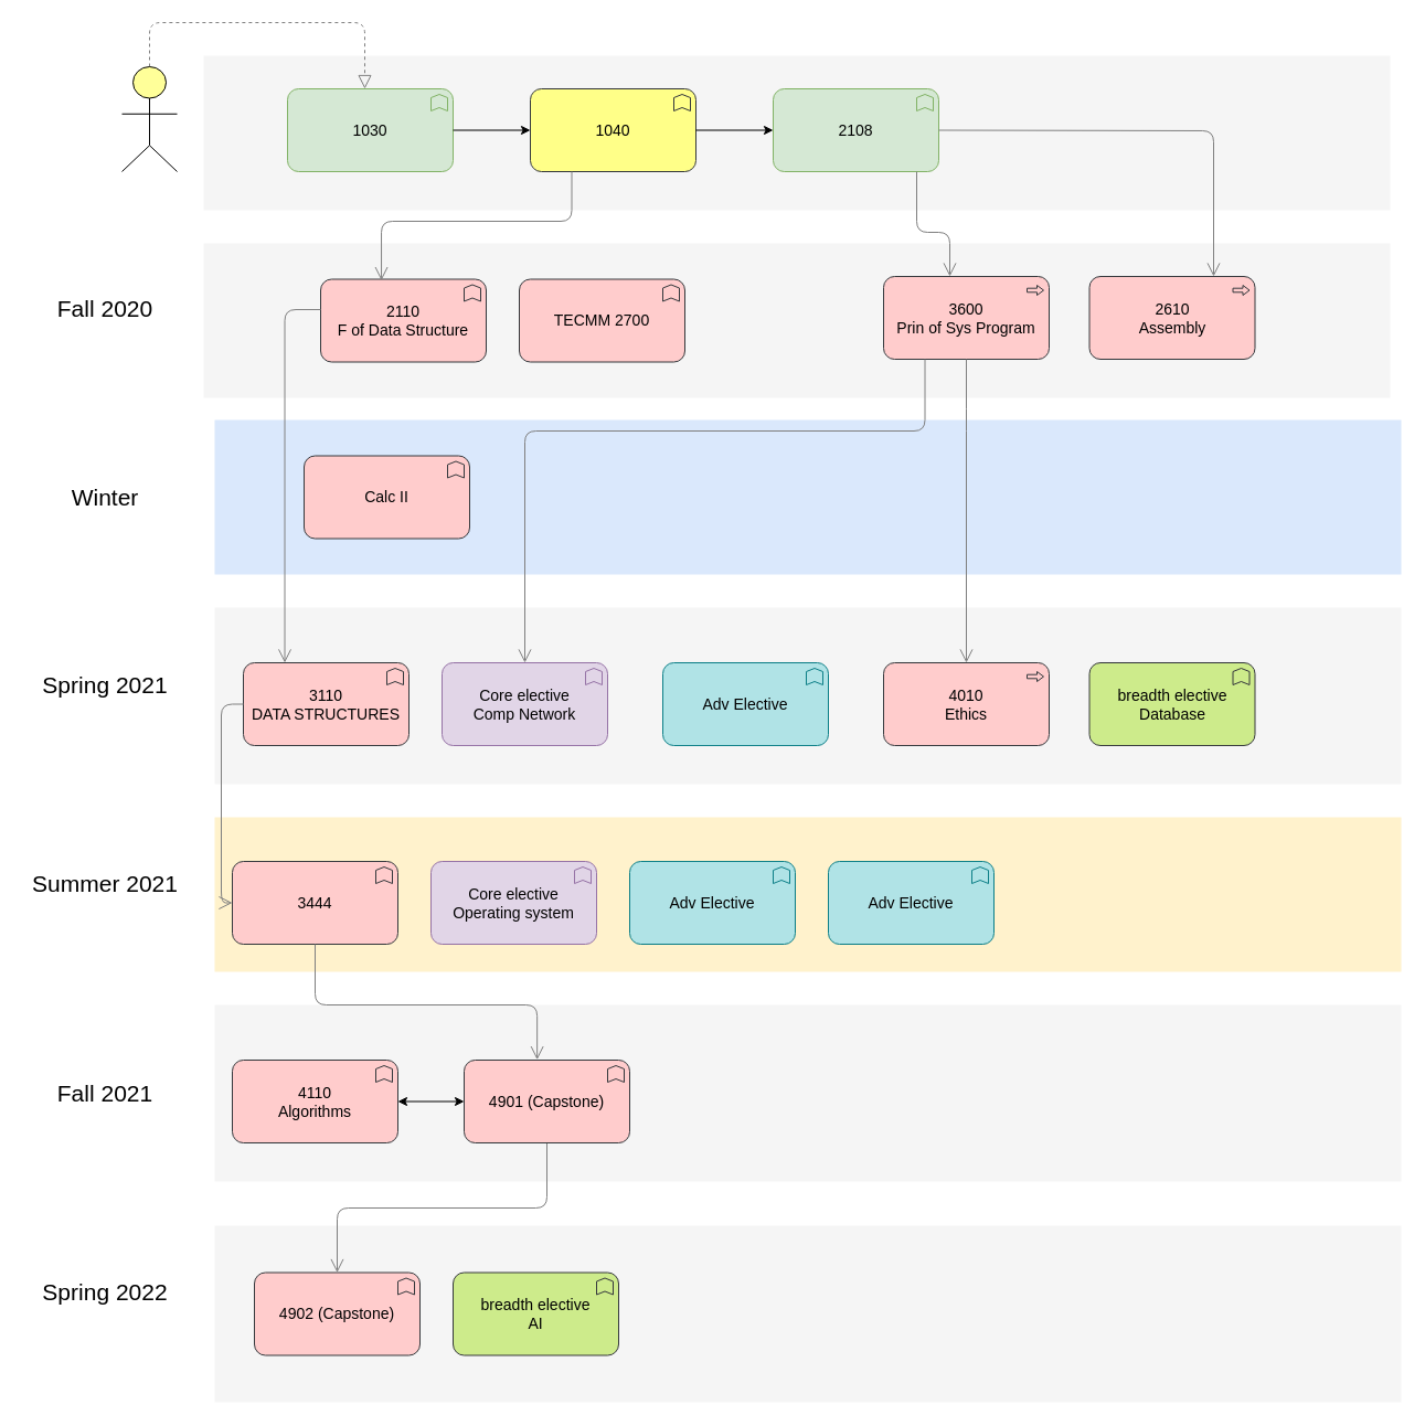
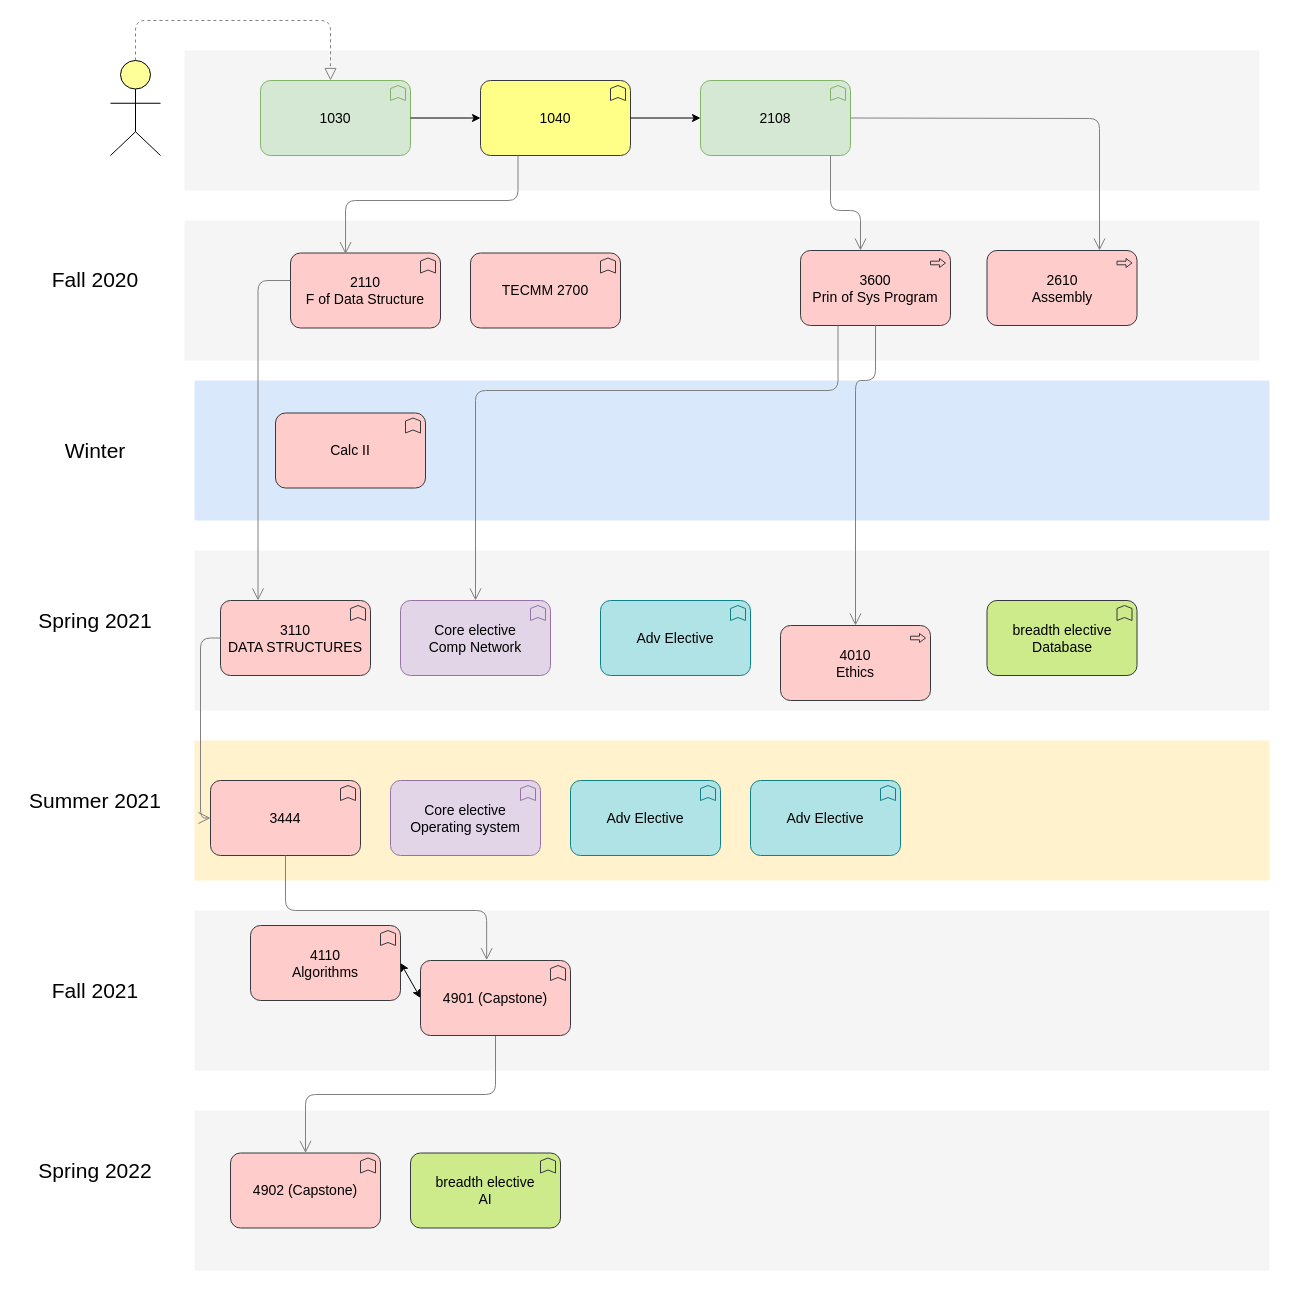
- <mxCell id="26" value="4010&lt;br&gt;Ethics" style="html=1;whiteSpace=wrap;fillColor=#ffcccc;shape=mxgraph.archimate3.application;appType=proc;archiType=rounded;fontSize=14;strokeColor=#36393d;" parent="1" vertex="1"><mxGeometry x="800" y="600" width="150" height="75" as="geometry" /></mxCell>
+ <mxCell id="26" value="4010&lt;br&gt;Ethics" style="html=1;whiteSpace=wrap;fillColor=#ffcccc;shape=mxgraph.archimate3.application;appType=proc;archiType=rounded;fontSize=14;strokeColor=#36393d;" parent="1" vertex="1"><mxGeometry x="780" y="625" width="150" height="75" as="geometry" /></mxCell>
- <mxCell id="39" value="4110&lt;br&gt;Algorithms" style="html=1;whiteSpace=wrap;fillColor=#ffcccc;shape=mxgraph.archimate3.application;appType=func;archiType=rounded;fontSize=14;strokeColor=#36393d;" parent="1" vertex="1"><mxGeometry x="210" y="960" width="150" height="75" as="geometry" /></mxCell>
+ <mxCell id="39" value="4110&lt;br&gt;Algorithms" style="html=1;whiteSpace=wrap;fillColor=#ffcccc;shape=mxgraph.archimate3.application;appType=func;archiType=rounded;fontSize=14;strokeColor=#36393d;" parent="1" vertex="1"><mxGeometry x="250" y="925" width="150" height="75" as="geometry" /></mxCell>
